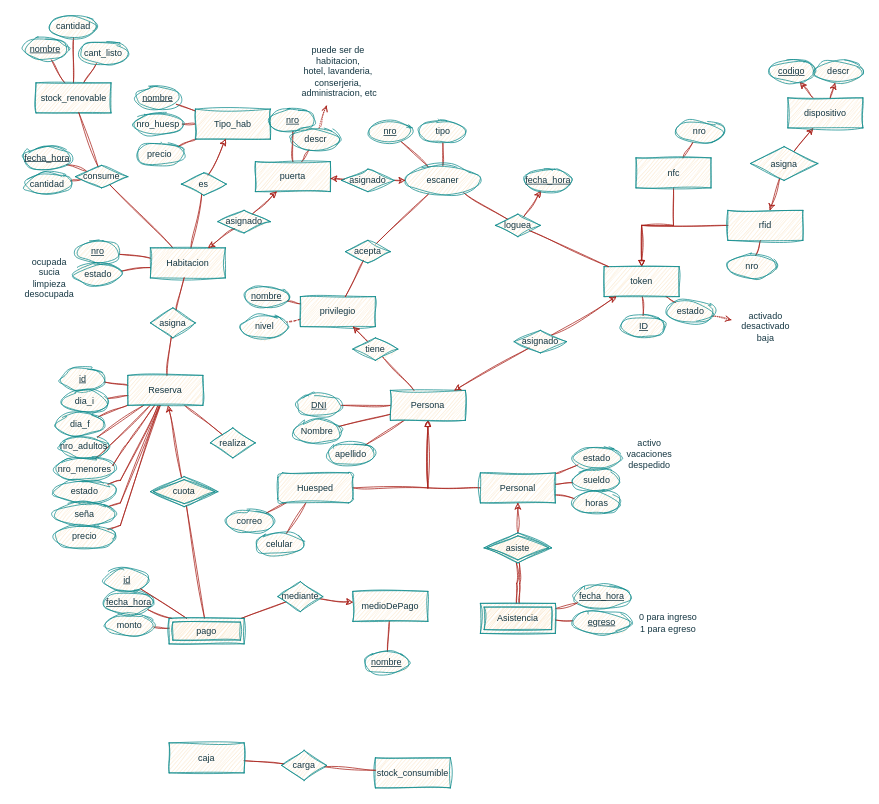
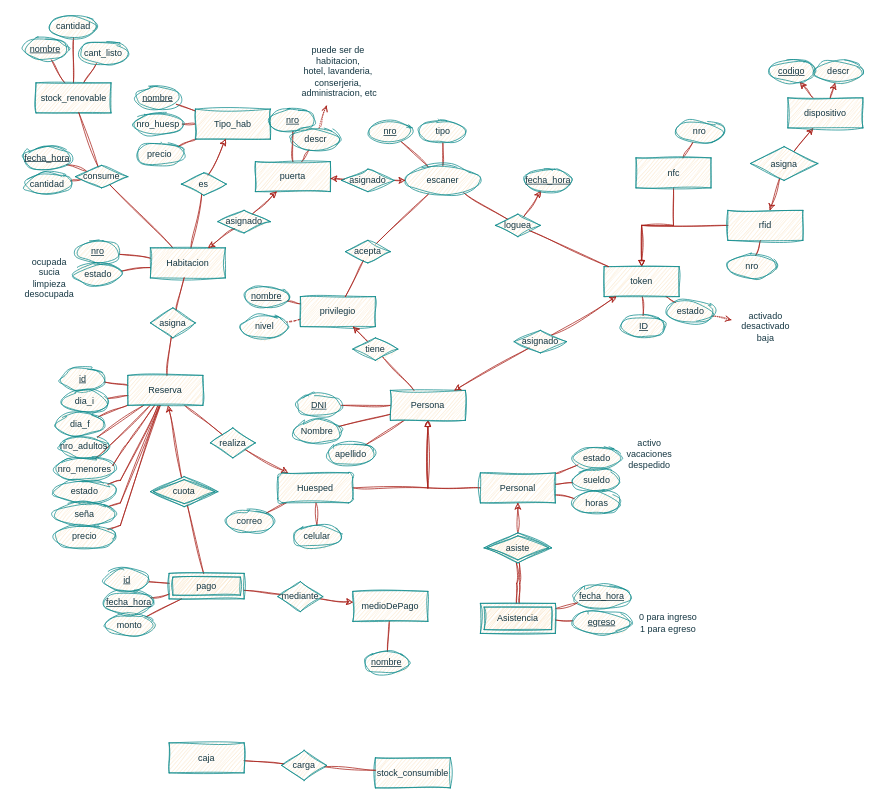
+ <mxCell id="16" style="rounded=0;orthogonalLoop=1;jettySize=auto;html=1;strokeColor=#A8201A;fontColor=default;endArrow=none;endFill=0;startArrow=classic;startFill=1;labelBackgroundColor=none;sketch=1;curveFitting=1;jiggle=2;" parent="1" source="19" target="98" edge="1"><mxGeometry relative="1" as="geometry" /></mxCell>
- <mxCell id="130" value="celular" style="ellipse;whiteSpace=wrap;html=1;align=center;labelBackgroundColor=none;fillColor=#FAE5C7;strokeColor=#0F8B8D;fontColor=#143642;rounded=0;sketch=1;curveFitting=1;jiggle=2;" vertex="1" parent="1"><mxGeometry x="340" y="710" width="65" height="30" as="geometry" /></mxCell>
+ <mxCell id="130" value="celular" style="ellipse;whiteSpace=wrap;html=1;align=center;labelBackgroundColor=none;fillColor=#FAE5C7;strokeColor=#0F8B8D;fontColor=#143642;rounded=0;sketch=1;curveFitting=1;jiggle=2;" vertex="1" parent="1"><mxGeometry x="390" y="700" width="65" height="30" as="geometry" /></mxCell>
- <mxCell id="143" value="pago" style="shape=ext;margin=3;double=1;whiteSpace=wrap;html=1;align=center;sketch=1;hachureGap=4;jiggle=2;curveFitting=1;strokeColor=#0F8B8D;fontFamily=Helvetica;fontSize=12;fontColor=#143642;fillColor=#FAE5C7;" vertex="1" parent="1"><mxGeometry x="225" y="824" width="100" height="34" as="geometry" /></mxCell>
+ <mxCell id="143" value="pago" style="shape=ext;margin=3;double=1;whiteSpace=wrap;html=1;align=center;sketch=1;hachureGap=4;jiggle=2;curveFitting=1;strokeColor=#0F8B8D;fontFamily=Helvetica;fontSize=12;fontColor=#143642;fillColor=#FAE5C7;" vertex="1" parent="1"><mxGeometry x="225" y="764" width="100" height="34" as="geometry" /></mxCell>
